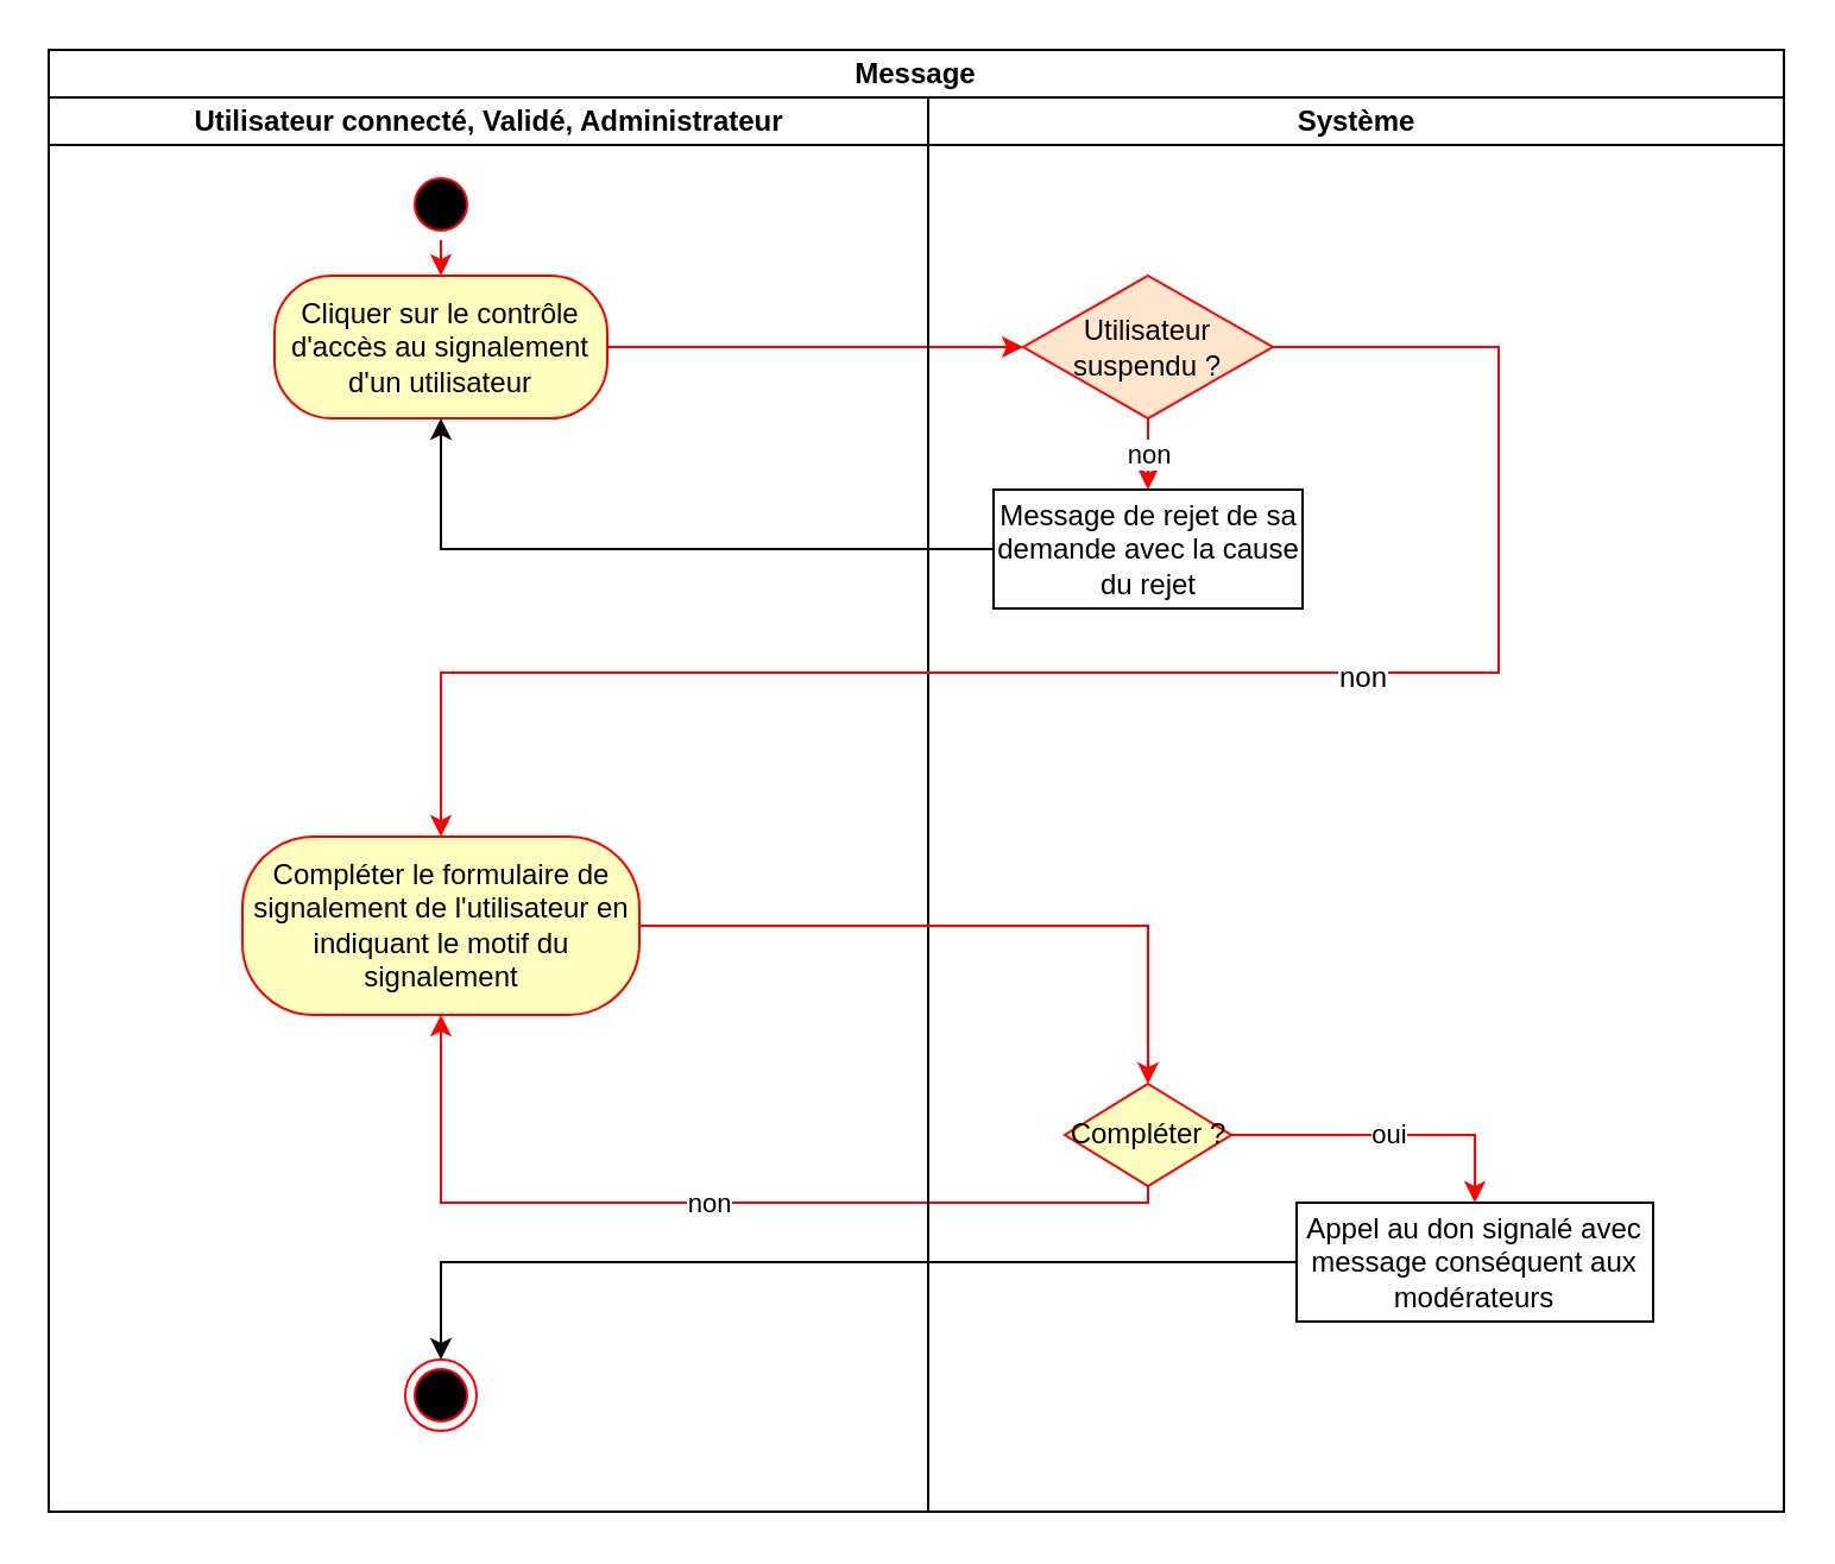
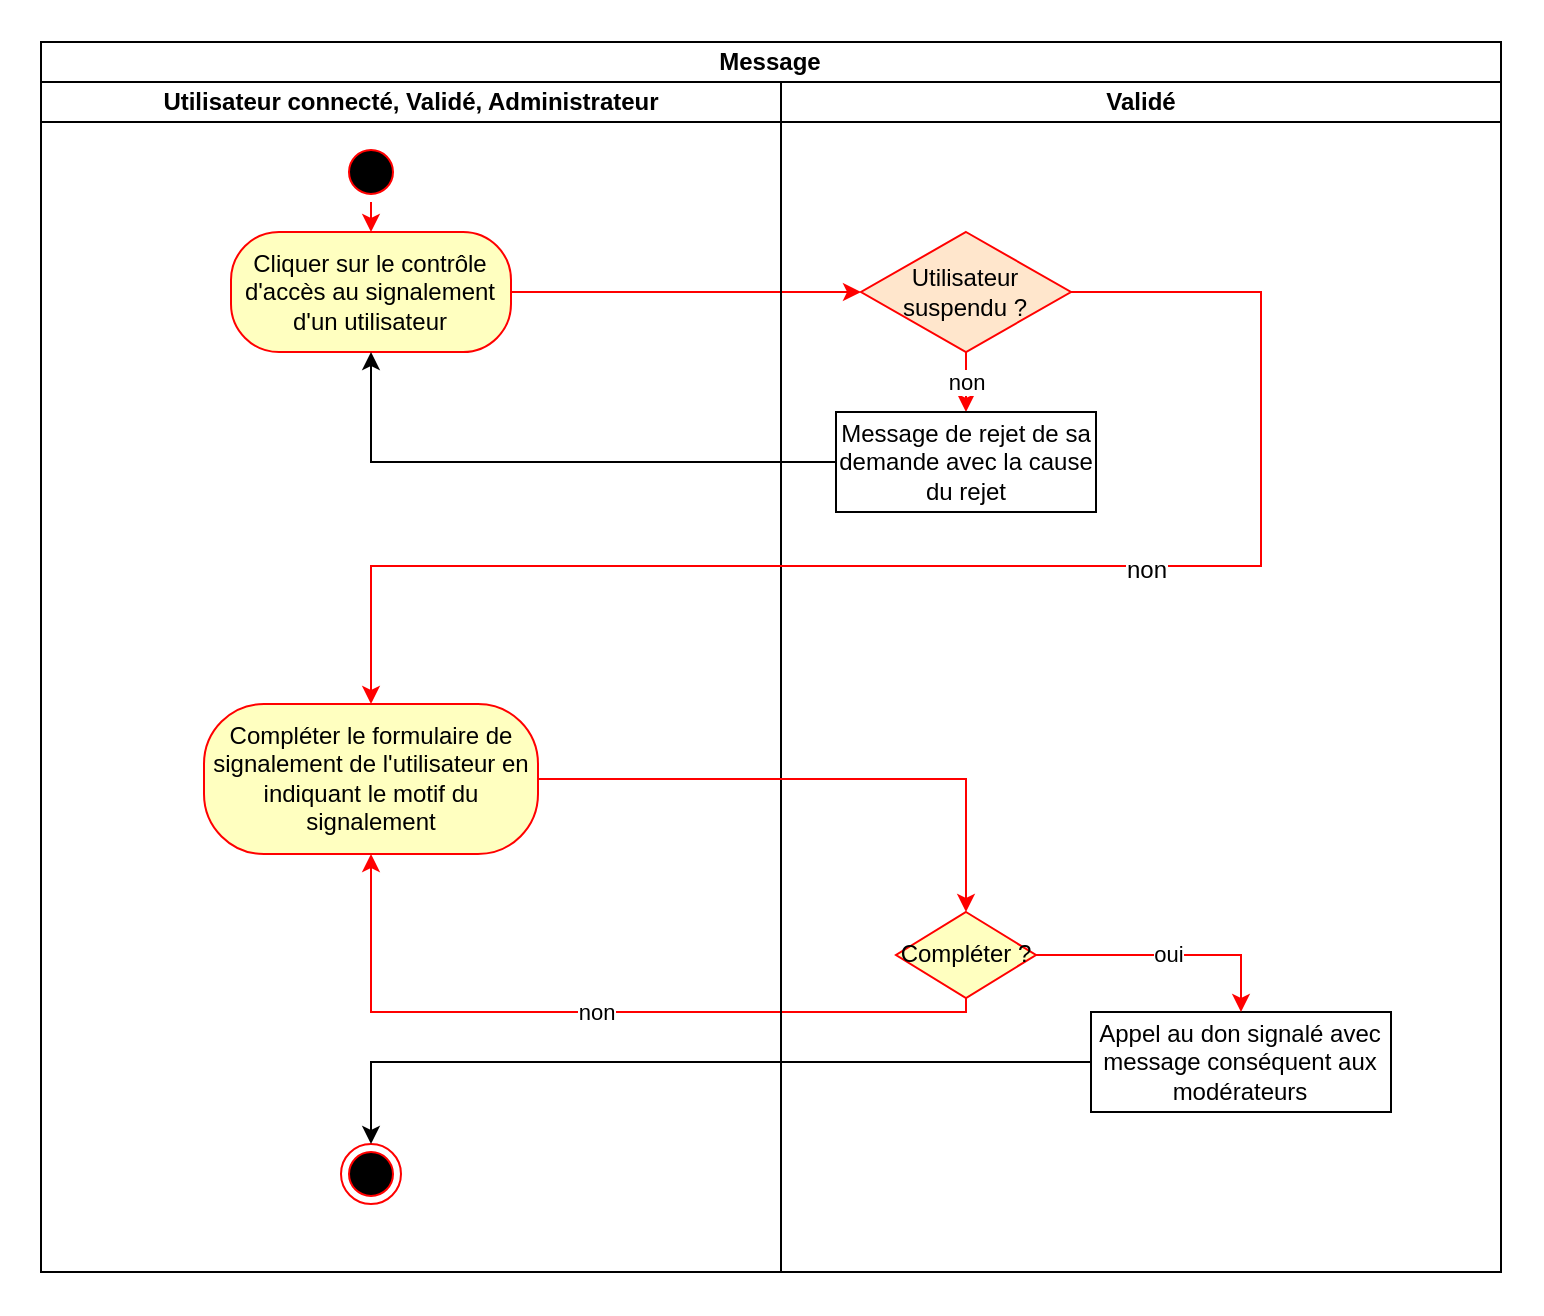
- <mxCell id="13" value="Système" style="swimlane;html=1;startSize=20;" parent="2" vertex="1"><mxGeometry x="370" y="20" width="360" height="595" as="geometry"><mxRectangle x="120" y="20" width="70" height="460" as="alternateBounds" /></mxGeometry></mxCell>
+ <mxCell id="13" value="Validé" style="swimlane;html=1;startSize=20;" parent="2" vertex="1"><mxGeometry x="370" y="20" width="360" height="595" as="geometry"><mxRectangle x="120" y="20" width="70" height="460" as="alternateBounds" /></mxGeometry></mxCell>
